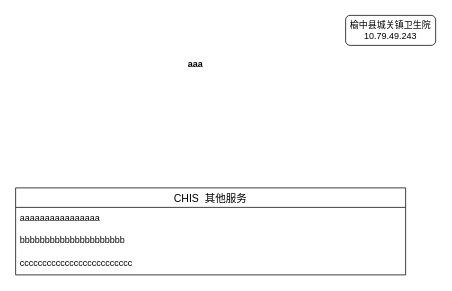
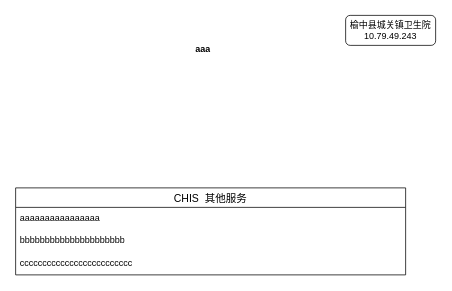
- <mxCell id="7" value="aaa" style="shape=partialRectangle;connectable=0;fillColor=none;top=0;left=0;bottom=0;right=0;fontStyle=1;overflow=hidden;whiteSpace=wrap;html=1;" vertex="1" parent="1"><mxGeometry x="245" y="70" width="30" height="30" as="geometry"><mxRectangle width="30" height="30" as="alternateBounds" /></mxGeometry></mxCell>
+ <mxCell id="7" value="aaa" style="shape=partialRectangle;connectable=0;fillColor=none;top=0;left=0;bottom=0;right=0;fontStyle=1;overflow=hidden;whiteSpace=wrap;html=1;" vertex="1" parent="1"><mxGeometry x="255" y="50" width="30" height="30" as="geometry"><mxRectangle width="30" height="30" as="alternateBounds" /></mxGeometry></mxCell>
